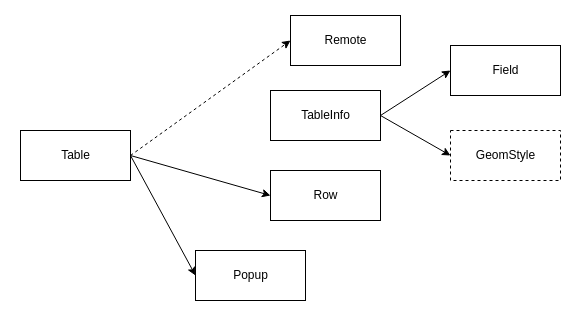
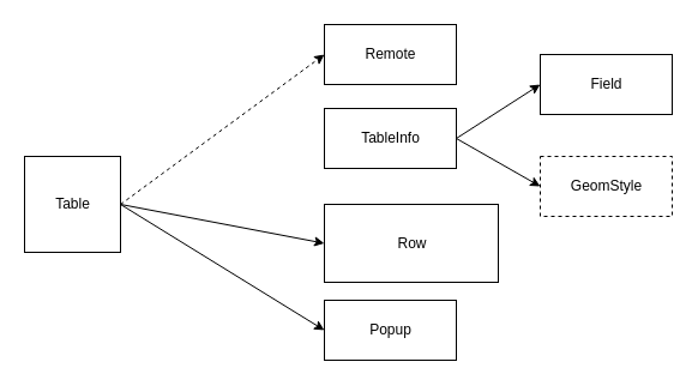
- <mxCell id="4" value="Remote" style="html=1;" vertex="1" parent="1"><mxGeometry x="290" y="15" width="110" height="50" as="geometry" /></mxCell>
+ <mxCell id="4" value="Remote" style="html=1;" vertex="1" parent="1"><mxGeometry x="270" y="20" width="110" height="50" as="geometry" /></mxCell>
- <mxCell id="3" value="Table" style="html=1;" vertex="1" parent="1"><mxGeometry x="20" y="130" width="110" height="50" as="geometry" /></mxCell>
+ <mxCell id="3" value="Table" style="html=1;" vertex="1" parent="1"><mxGeometry x="20" y="130" width="80" height="80" as="geometry" /></mxCell>
- <mxCell id="7" value="Row" style="html=1;" vertex="1" parent="1"><mxGeometry x="270" y="170" width="110" height="50" as="geometry" /></mxCell>
+ <mxCell id="7" value="Row" style="html=1;" vertex="1" parent="1"><mxGeometry x="270" y="170" width="145" height="65" as="geometry" /></mxCell>
- <mxCell id="11" value="Popup" style="html=1;" vertex="1" parent="1"><mxGeometry x="195" y="250" width="110" height="50" as="geometry" /></mxCell>
+ <mxCell id="11" value="Popup" style="html=1;" vertex="1" parent="1"><mxGeometry x="270" y="250" width="110" height="50" as="geometry" /></mxCell>
